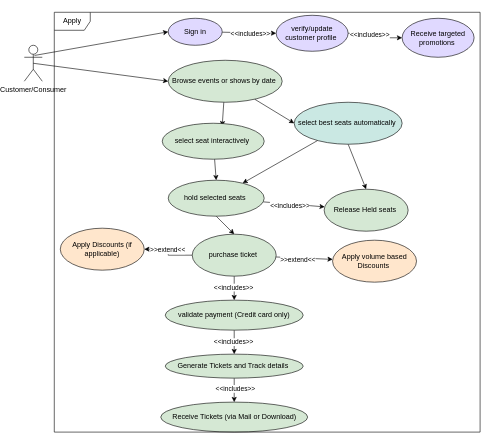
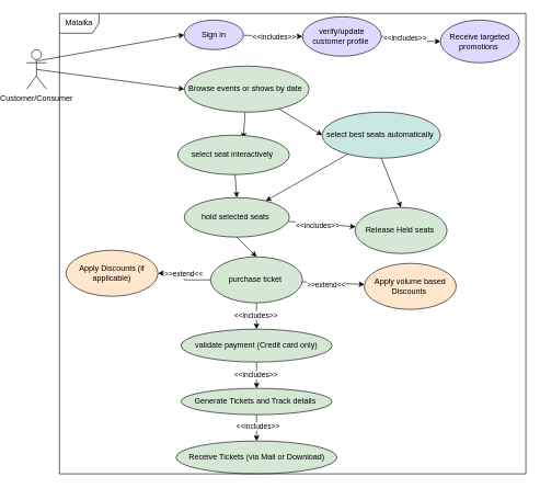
- <mxCell id="41" value="Apply" style="shape=umlFrame;whiteSpace=wrap;html=1;pointerEvents=0;" vertex="1" parent="1"><mxGeometry x="70" y="20" width="710" height="700" as="geometry" /></mxCell>
+ <mxCell id="41" value="Malaika" style="shape=umlFrame;whiteSpace=wrap;html=1;pointerEvents=0;" vertex="1" parent="1"><mxGeometry x="70" y="20" width="710" height="700" as="geometry" /></mxCell>
